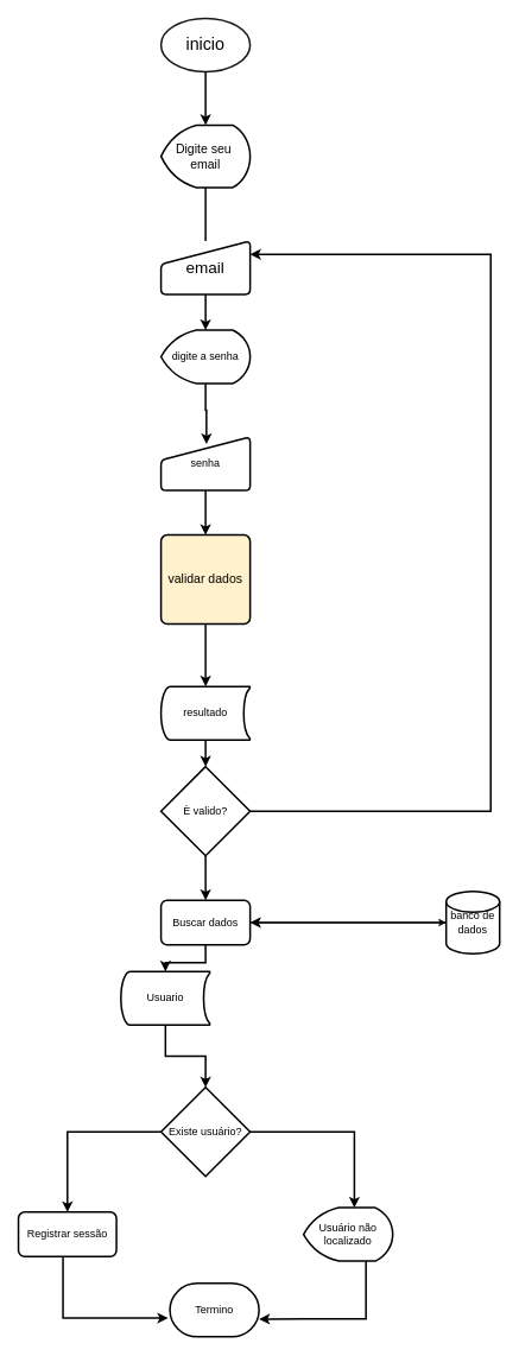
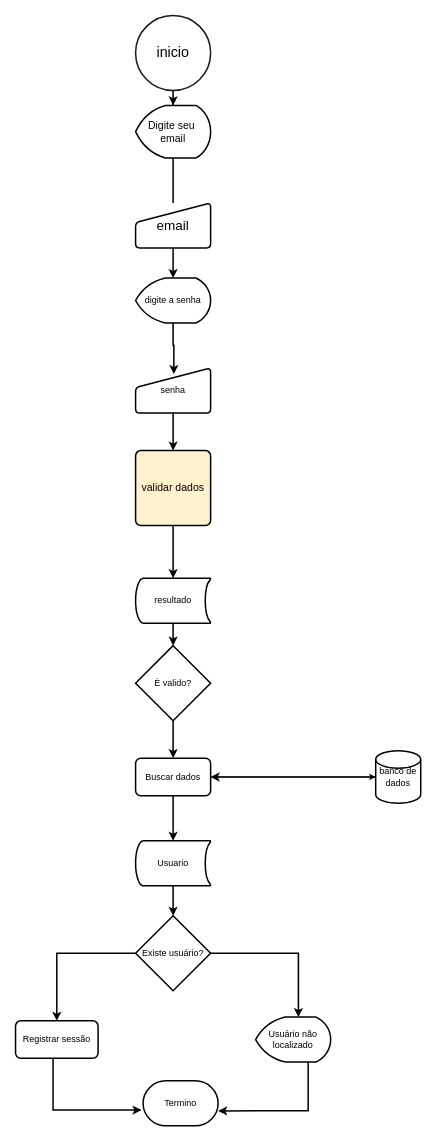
- <mxCell id="4" value="inicio" style="strokeWidth=2;html=1;shape=mxgraph.flowchart.start_1;whiteSpace=wrap;perimeterSpacing=0;opacity=90;fontSize=19;strokeColor=#000000;" vertex="1" parent="1"><mxGeometry x="180" y="20" width="100" height="60" as="geometry" /></mxCell>
+ <mxCell id="4" value="inicio" style="strokeWidth=2;html=1;shape=mxgraph.flowchart.start_1;whiteSpace=wrap;perimeterSpacing=0;opacity=90;fontSize=19;strokeColor=#000000;" vertex="1" parent="1"><mxGeometry x="180" y="20" width="100" height="100" as="geometry" /></mxCell>
- <mxCell id="17" style="edgeStyle=orthogonalEdgeStyle;rounded=0;orthogonalLoop=1;jettySize=auto;html=1;entryX=1;entryY=0.25;entryDx=0;entryDy=0;strokeColor=#000000;strokeWidth=2;" edge="1" parent="1" source="19" target="8"><mxGeometry relative="1" as="geometry"><Array as="points"><mxPoint x="550" y="910" /><mxPoint x="550" y="285" /></Array></mxGeometry></mxCell>
- <mxCell id="26" value="Usuario" style="strokeWidth=2;html=1;shape=mxgraph.flowchart.stored_data;whiteSpace=wrap;" vertex="1" parent="1"><mxGeometry x="135" y="1090" width="100" height="60" as="geometry" /></mxCell>
+ <mxCell id="26" value="Usuario" style="strokeWidth=2;html=1;shape=mxgraph.flowchart.stored_data;whiteSpace=wrap;" vertex="1" parent="1"><mxGeometry x="180" y="1120" width="100" height="60" as="geometry" /></mxCell>
